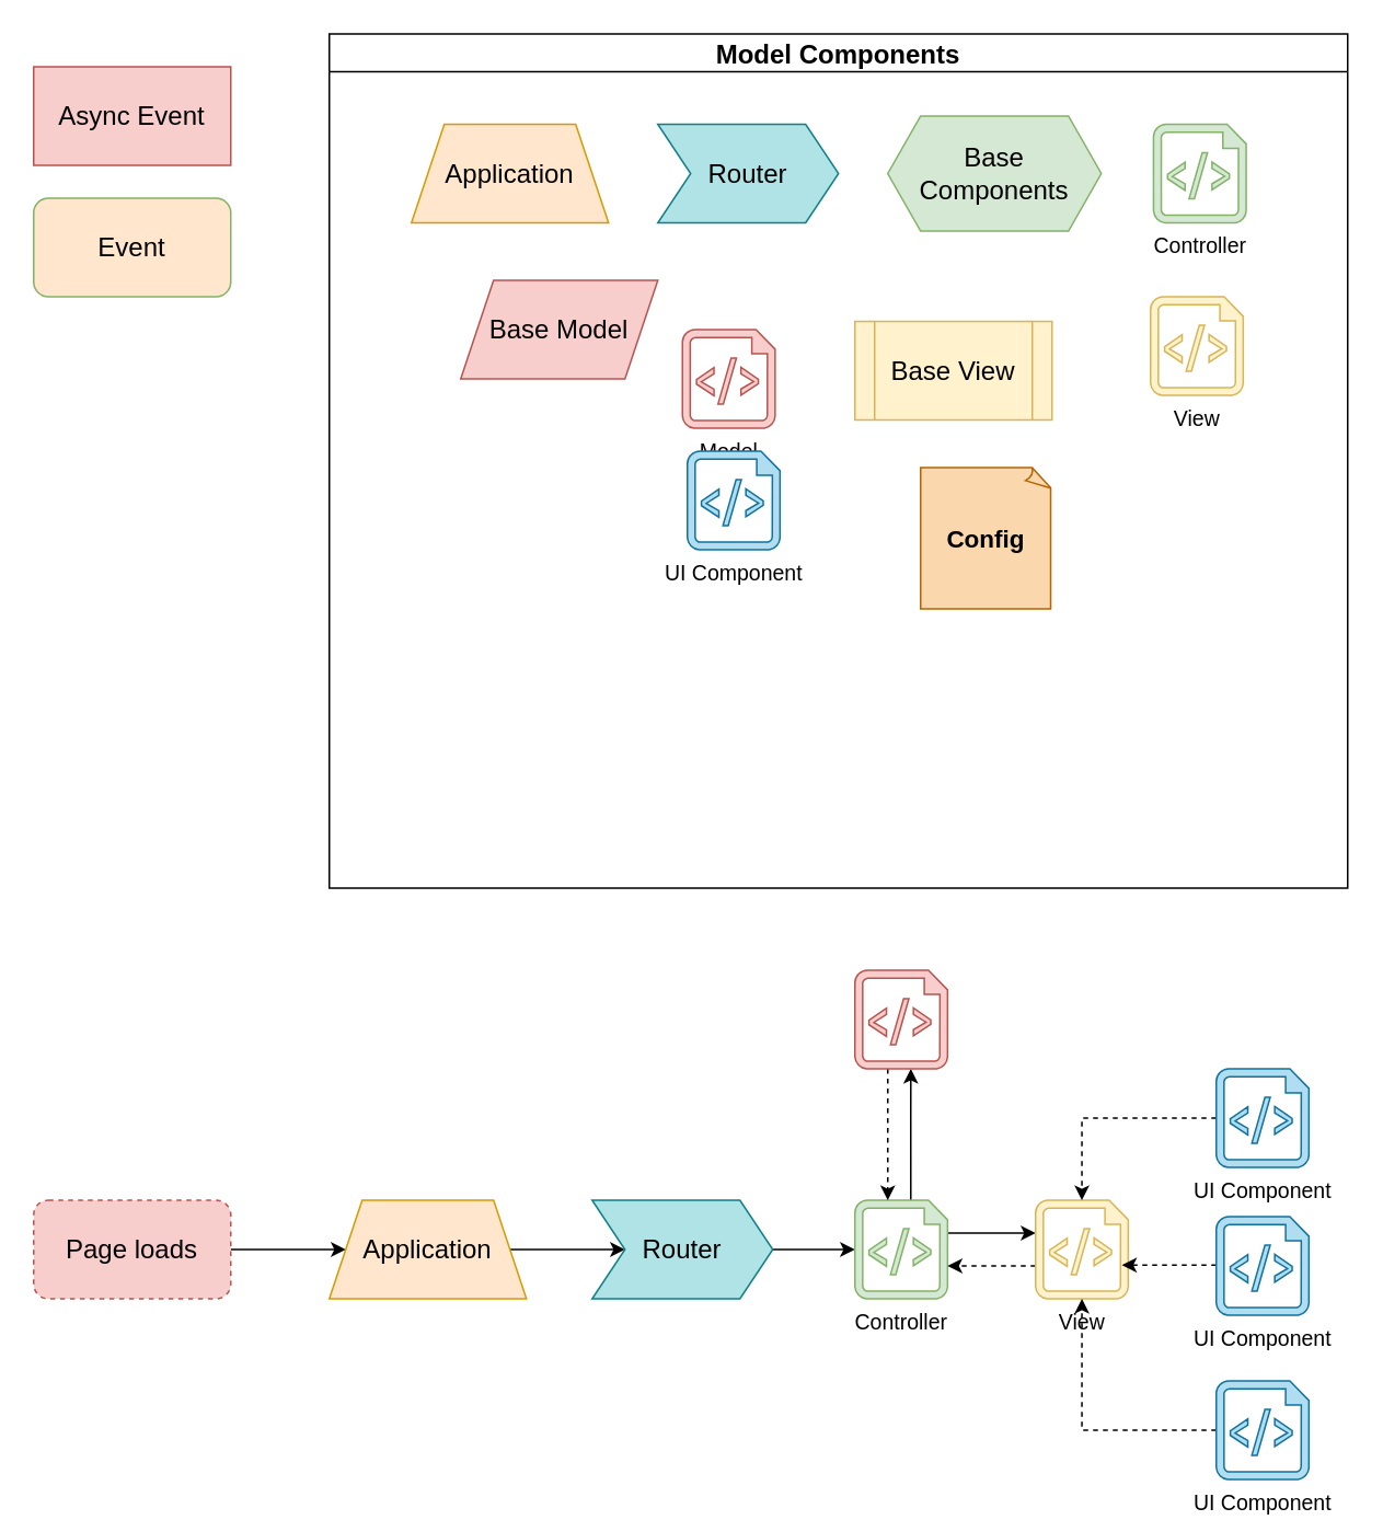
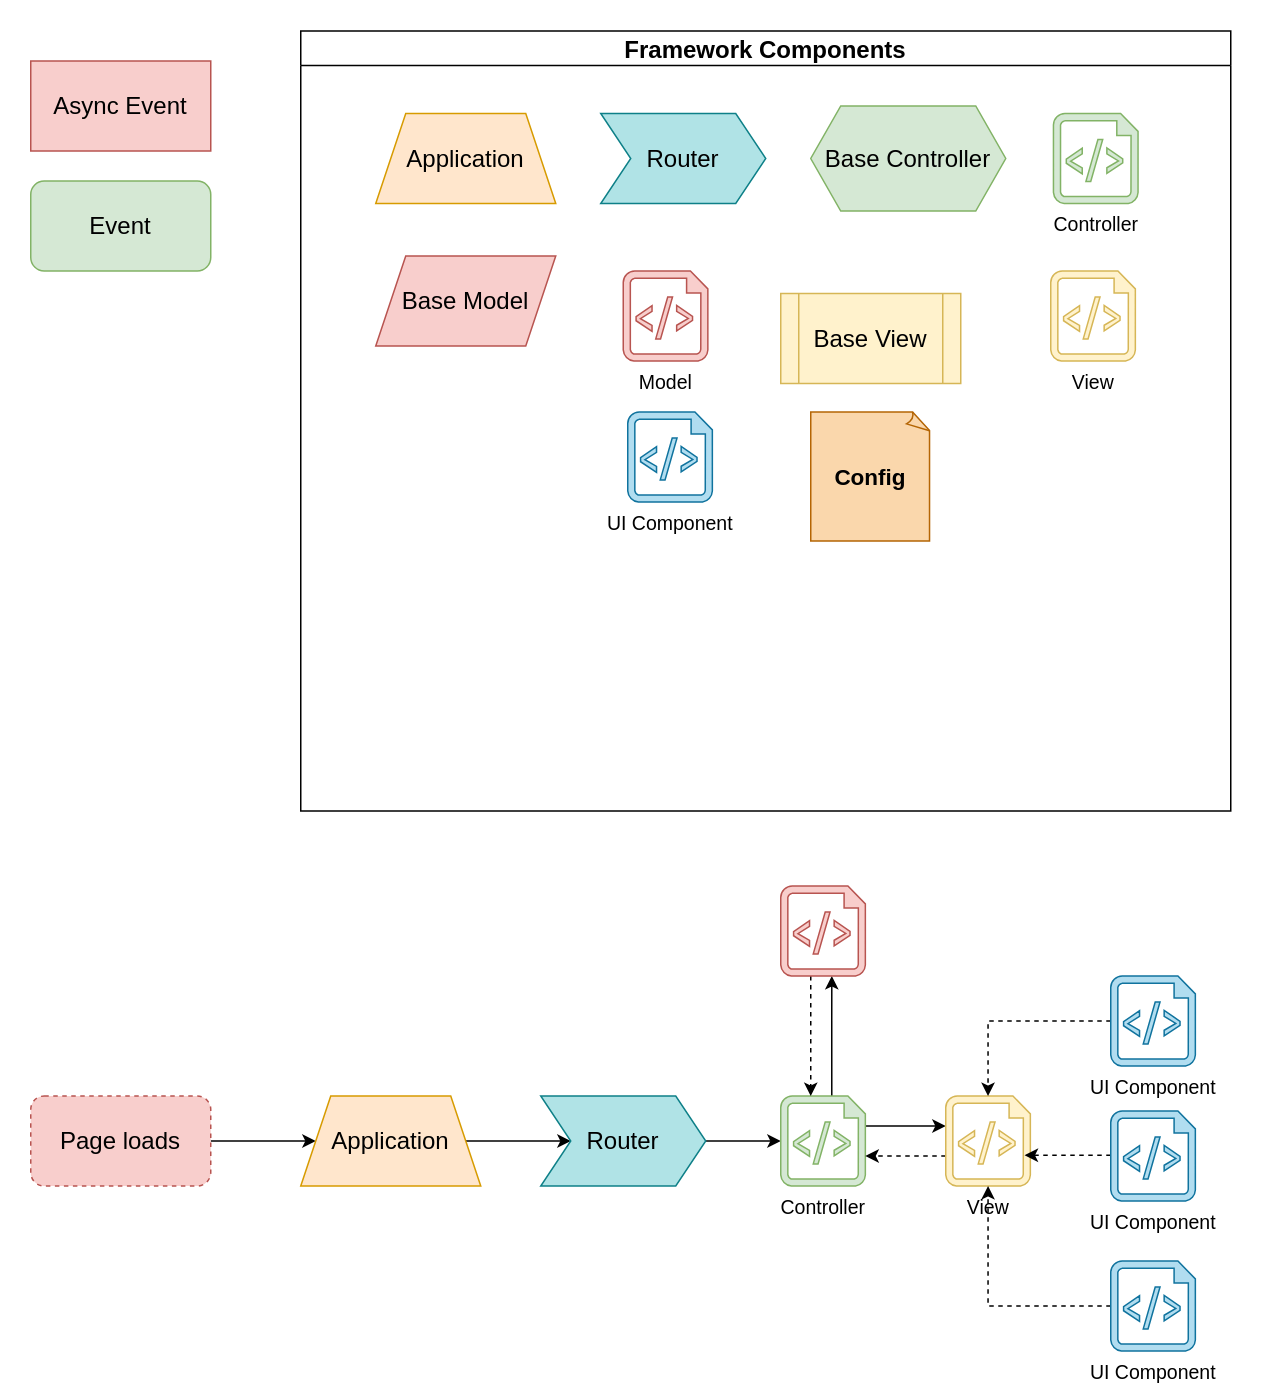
- <mxCell id="6" value="Model Components" style="swimlane;fontSize=16;" vertex="1" parent="1"><mxGeometry x="200" y="20" width="620" height="520" as="geometry" /></mxCell>
+ <mxCell id="6" value="Framework Components" style="swimlane;fontSize=16;" vertex="1" parent="1"><mxGeometry x="200" y="20" width="620" height="520" as="geometry" /></mxCell>
- <mxCell id="9" value="Base Components" style="shape=hexagon;perimeter=hexagonPerimeter2;whiteSpace=wrap;html=1;fixedSize=1;fontSize=16;fillColor=#d5e8d4;strokeColor=#82b366;" vertex="1" parent="6"><mxGeometry x="340" y="50" width="130" height="70" as="geometry" /></mxCell>
+ <mxCell id="9" value="Base Controller" style="shape=hexagon;perimeter=hexagonPerimeter2;whiteSpace=wrap;html=1;fixedSize=1;fontSize=16;fillColor=#d5e8d4;strokeColor=#82b366;" vertex="1" parent="6"><mxGeometry x="340" y="50" width="130" height="70" as="geometry" /></mxCell>
- <mxCell id="3" value="&lt;font style=&quot;font-size: 16px&quot;&gt;Event&lt;br&gt;&lt;/font&gt;" style="rounded=1;whiteSpace=wrap;html=1;fillColor=#ffe6cc;strokeColor=#82b366;" vertex="1" parent="1"><mxGeometry x="20" y="120" width="120" height="60" as="geometry" /></mxCell>
+ <mxCell id="3" value="&lt;font style=&quot;font-size: 16px&quot;&gt;Event&lt;br&gt;&lt;/font&gt;" style="rounded=1;whiteSpace=wrap;html=1;fillColor=#d5e8d4;strokeColor=#82b366;" vertex="1" parent="1"><mxGeometry x="20" y="120" width="120" height="60" as="geometry" /></mxCell>
- <mxCell id="10" value="Base Model" style="shape=parallelogram;perimeter=parallelogramPerimeter;whiteSpace=wrap;html=1;fixedSize=1;fontSize=16;fillColor=#f8cecc;strokeColor=#b85450;" vertex="1" parent="6"><mxGeometry x="80" y="150" width="120" height="60" as="geometry" /></mxCell>
+ <mxCell id="10" value="Base Model" style="shape=parallelogram;perimeter=parallelogramPerimeter;whiteSpace=wrap;html=1;fixedSize=1;fontSize=16;fillColor=#f8cecc;strokeColor=#b85450;" vertex="1" parent="6"><mxGeometry x="50" y="150" width="120" height="60" as="geometry" /></mxCell>
- <mxCell id="14" value="Model" style="sketch=0;aspect=fixed;pointerEvents=1;shadow=0;dashed=0;html=1;strokeColor=#b85450;labelPosition=center;verticalLabelPosition=bottom;verticalAlign=top;align=center;fillColor=#f8cecc;shape=mxgraph.azure.script_file;fontSize=13;" vertex="1" parent="6"><mxGeometry x="215.0" y="180" width="56.4" height="60" as="geometry" /></mxCell>
+ <mxCell id="14" value="Model" style="sketch=0;aspect=fixed;pointerEvents=1;shadow=0;dashed=0;html=1;strokeColor=#b85450;labelPosition=center;verticalLabelPosition=bottom;verticalAlign=top;align=center;fillColor=#f8cecc;shape=mxgraph.azure.script_file;fontSize=13;" vertex="1" parent="6"><mxGeometry x="215.0" y="160" width="56.4" height="60" as="geometry" /></mxCell>
- <mxCell id="16" value="&lt;font style=&quot;font-size: 15px&quot;&gt;&lt;b&gt;Config&lt;/b&gt;&lt;/font&gt;" style="whiteSpace=wrap;html=1;shape=mxgraph.basic.document;fontSize=13;fillColor=#fad7ac;strokeColor=#b46504;" vertex="1" parent="6"><mxGeometry x="360" y="264" width="80" height="86" as="geometry" /></mxCell>
+ <mxCell id="16" value="&lt;font style=&quot;font-size: 15px&quot;&gt;&lt;b&gt;Config&lt;/b&gt;&lt;/font&gt;" style="whiteSpace=wrap;html=1;shape=mxgraph.basic.document;fontSize=13;fillColor=#fad7ac;strokeColor=#b46504;" vertex="1" parent="6"><mxGeometry x="340" y="254" width="80" height="86" as="geometry" /></mxCell>
